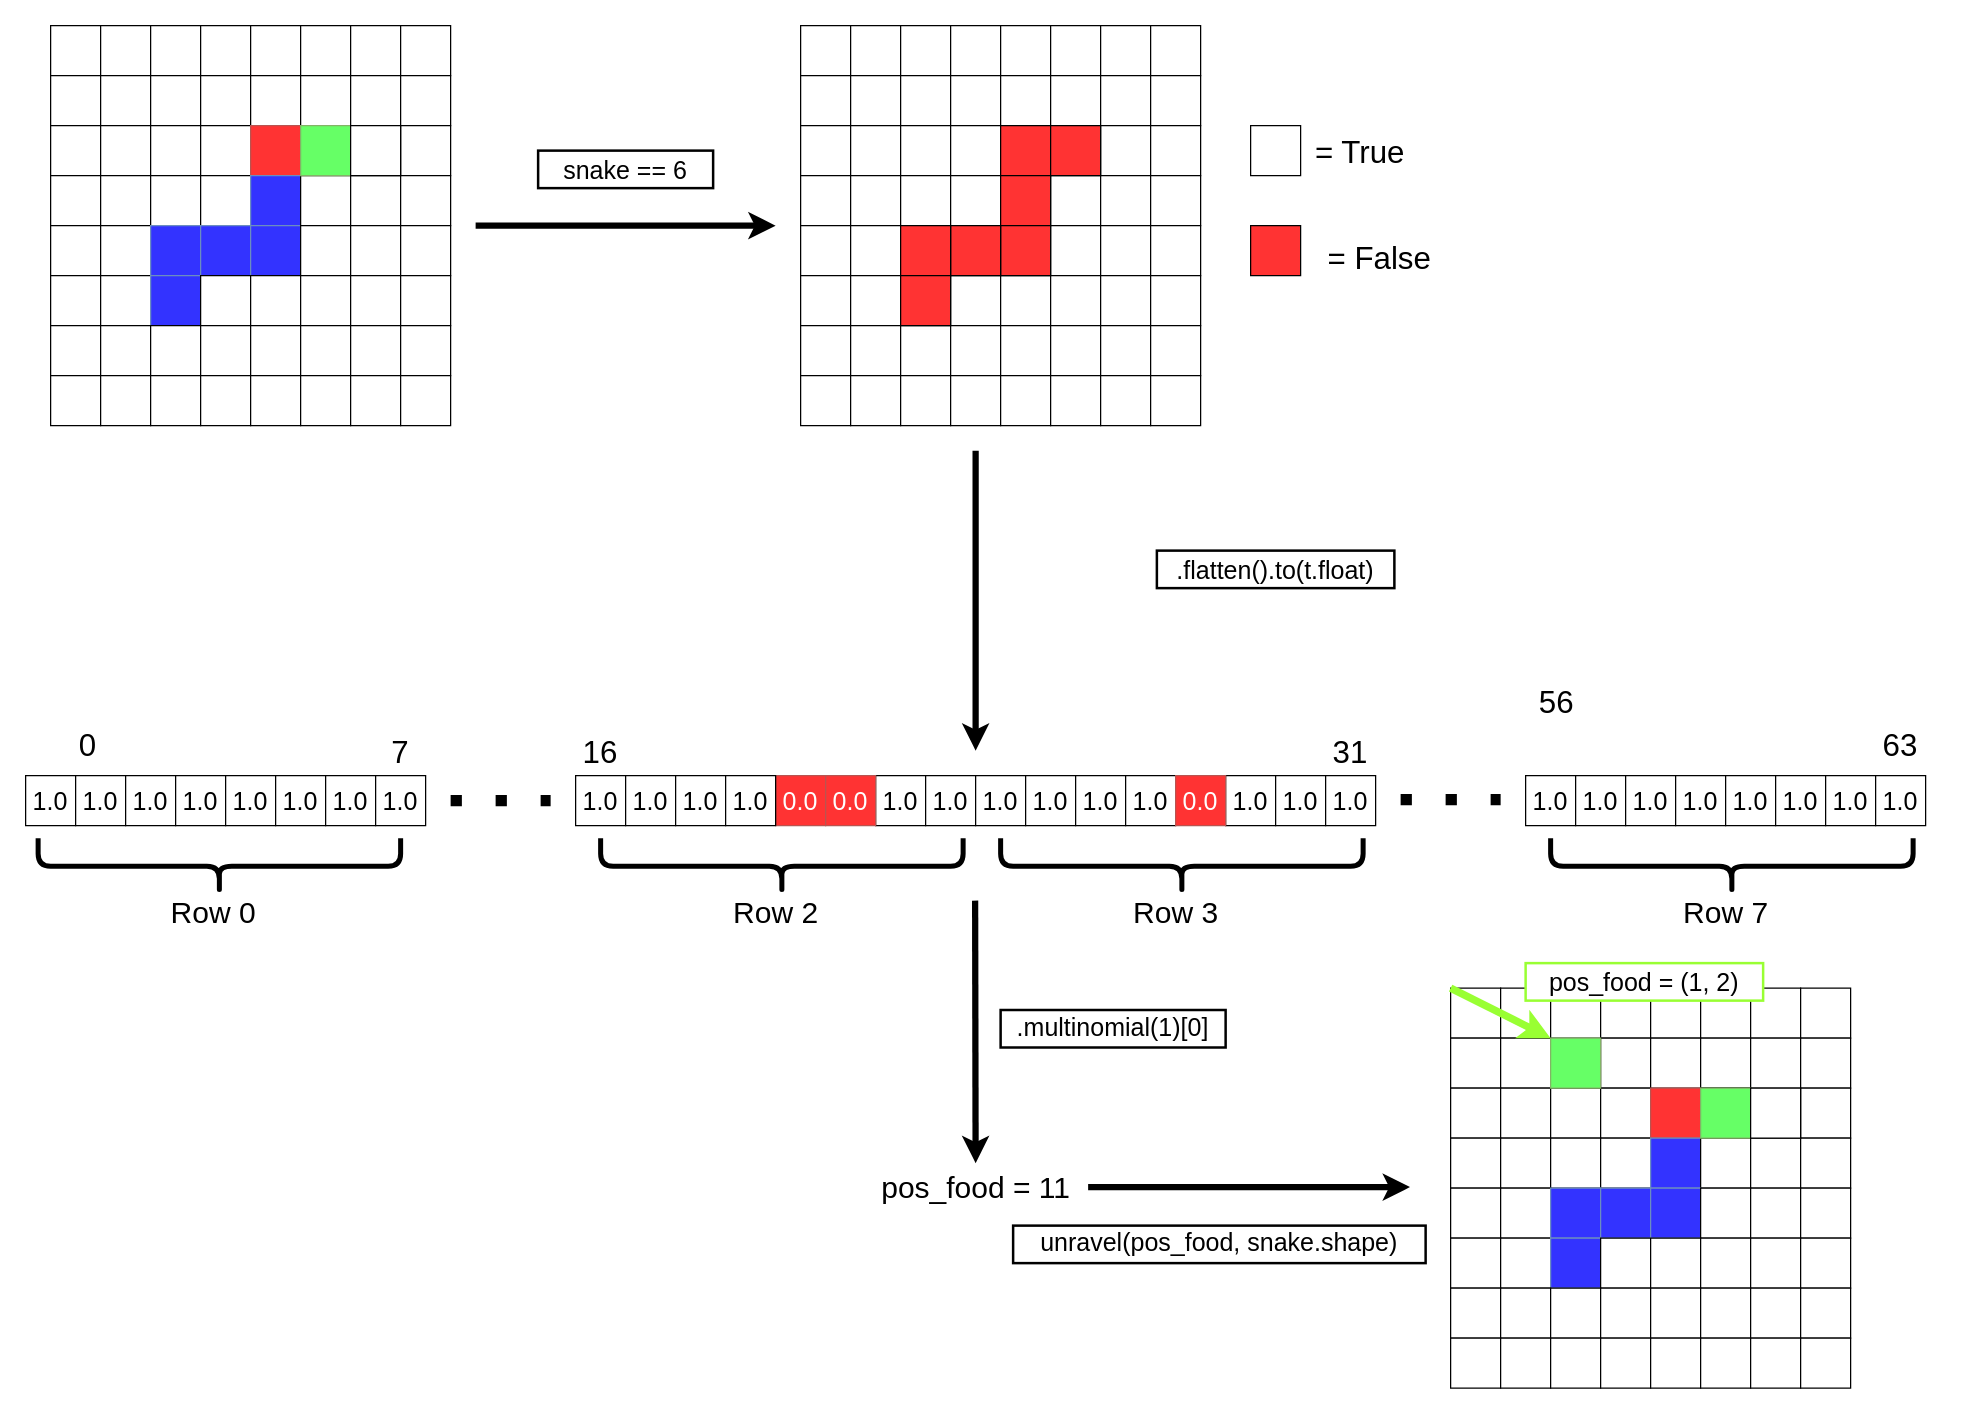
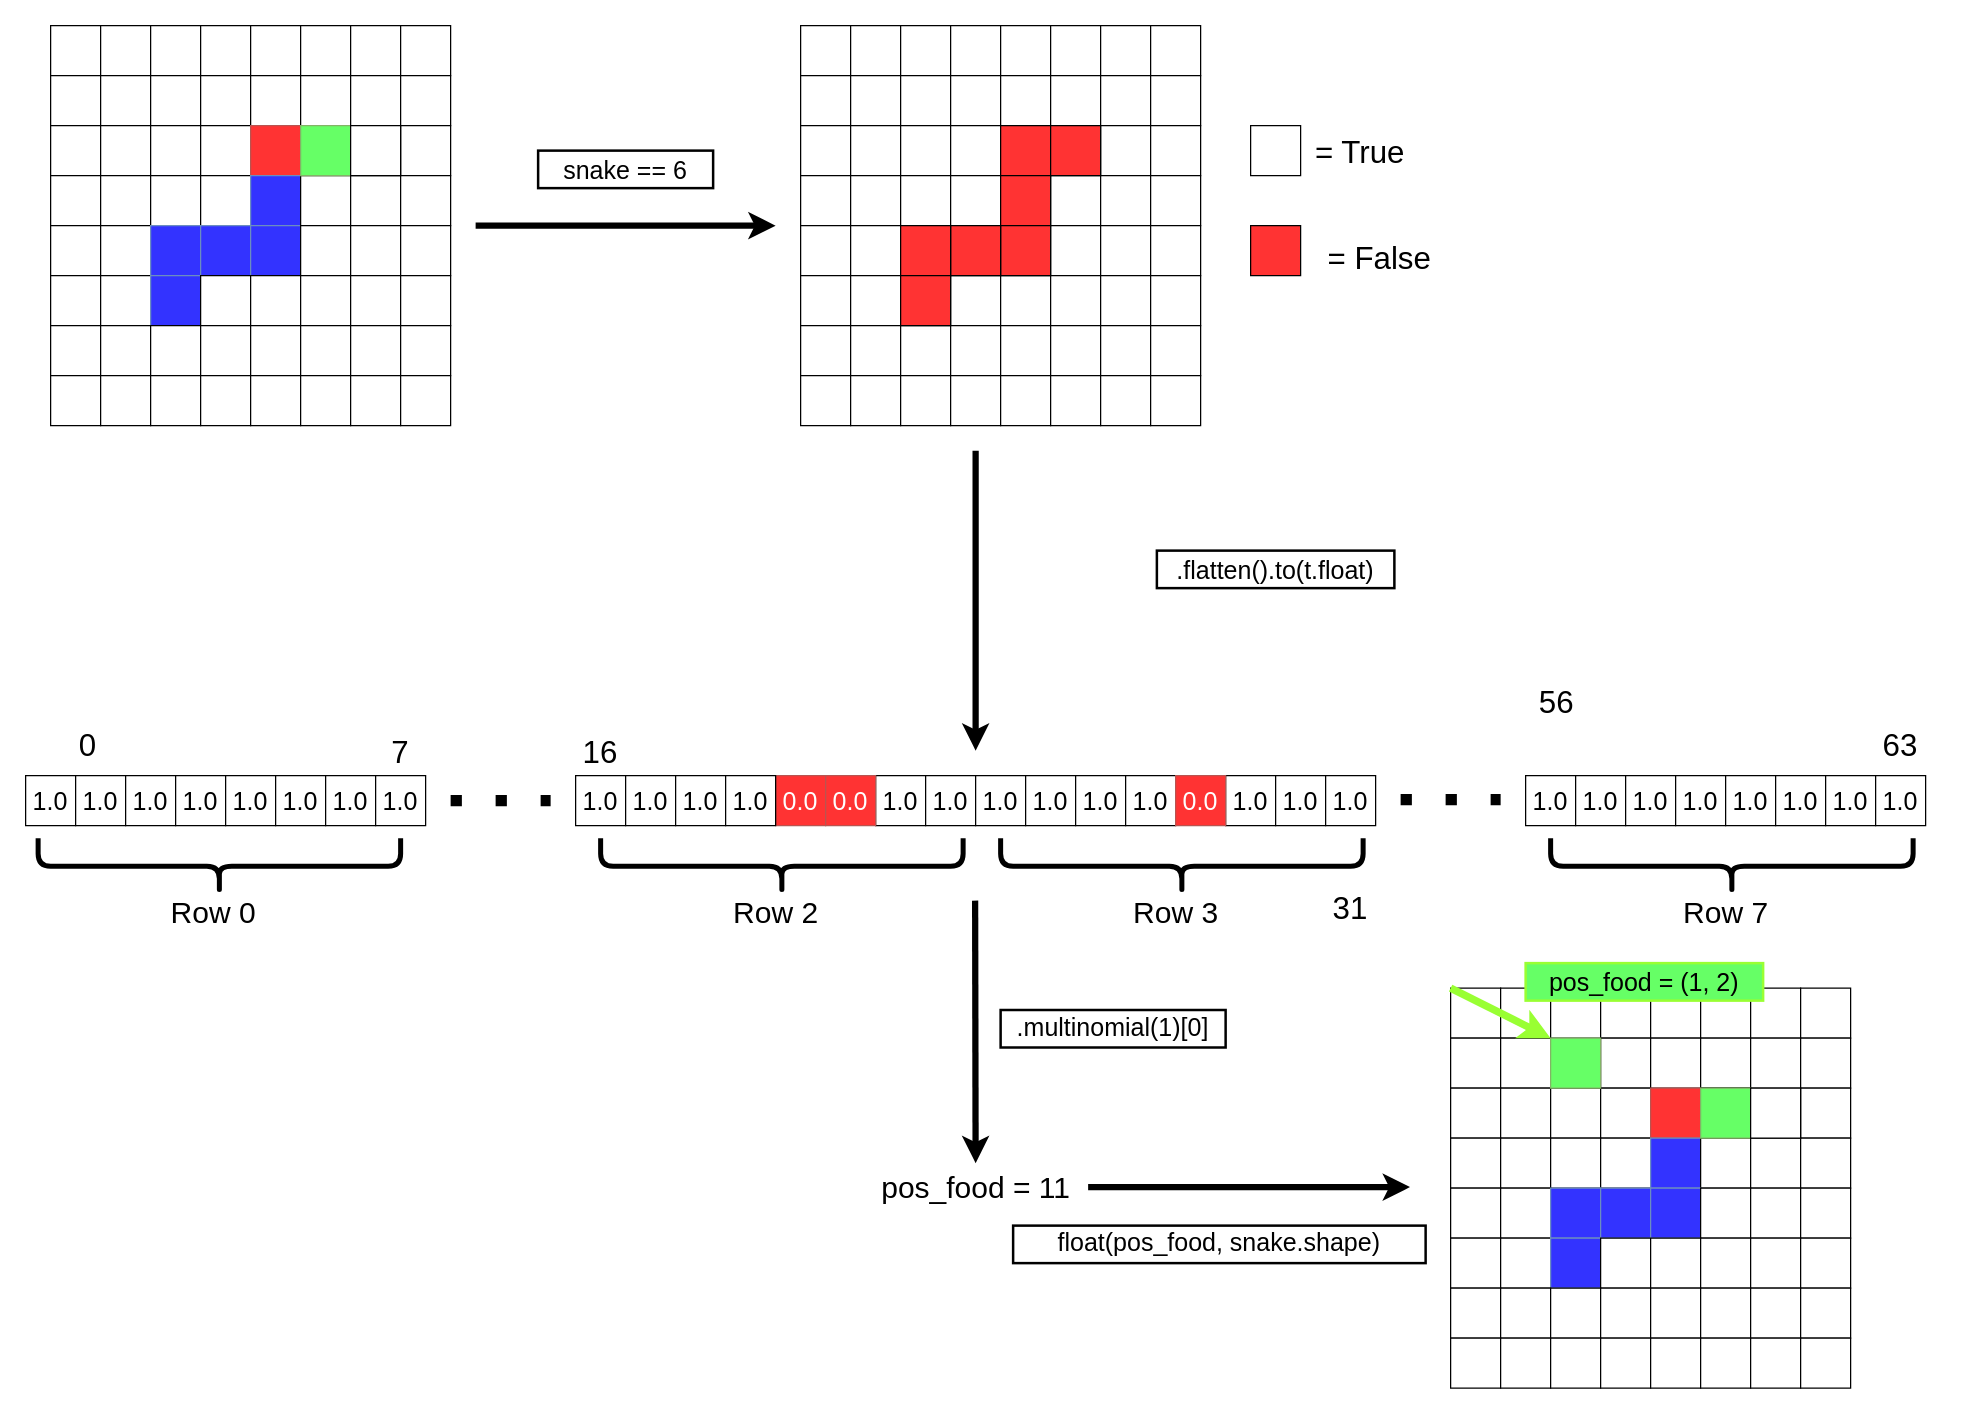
- <mxCell id="186" value="31" style="text;html=1;strokeColor=none;fillColor=none;align=center;verticalAlign=middle;whiteSpace=wrap;rounded=0;fontSize=25;" vertex="1" parent="1"><mxGeometry x="1050" y="580" width="60" height="40" as="geometry" /></mxCell>
+ <mxCell id="186" value="31" style="text;html=1;strokeColor=none;fillColor=none;align=center;verticalAlign=middle;whiteSpace=wrap;rounded=0;fontSize=25;" vertex="1" parent="1"><mxGeometry x="1050" y="705" width="60" height="40" as="geometry" /></mxCell>
- <mxCell id="258" value="pos_food = (1, 2)" style="rounded=0;whiteSpace=wrap;html=1;fontSize=20;strokeWidth=2;strokeColor=#99FF33;" vertex="1" parent="1"><mxGeometry x="1220" y="770" width="190" height="30" as="geometry" /></mxCell>
+ <mxCell id="258" value="pos_food = (1, 2)" style="rounded=0;whiteSpace=wrap;html=1;fontSize=20;strokeWidth=2;strokeColor=#99FF33;fillColor=#66ff66;" vertex="1" parent="1"><mxGeometry x="1220" y="770" width="190" height="30" as="geometry" /></mxCell>
- <mxCell id="191" value="&lt;div&gt;unravel(pos_food, snake.shape)&lt;/div&gt;" style="rounded=0;whiteSpace=wrap;html=1;fontSize=20;strokeWidth=2;spacingBottom=4;" vertex="1" parent="1"><mxGeometry x="810" y="980" width="330" height="30" as="geometry" /></mxCell>
+ <mxCell id="191" value="&lt;div&gt;float(pos_food, snake.shape)&lt;/div&gt;" style="rounded=0;whiteSpace=wrap;html=1;fontSize=20;strokeWidth=2;spacingBottom=4;" vertex="1" parent="1"><mxGeometry x="810" y="980" width="330" height="30" as="geometry" /></mxCell>
